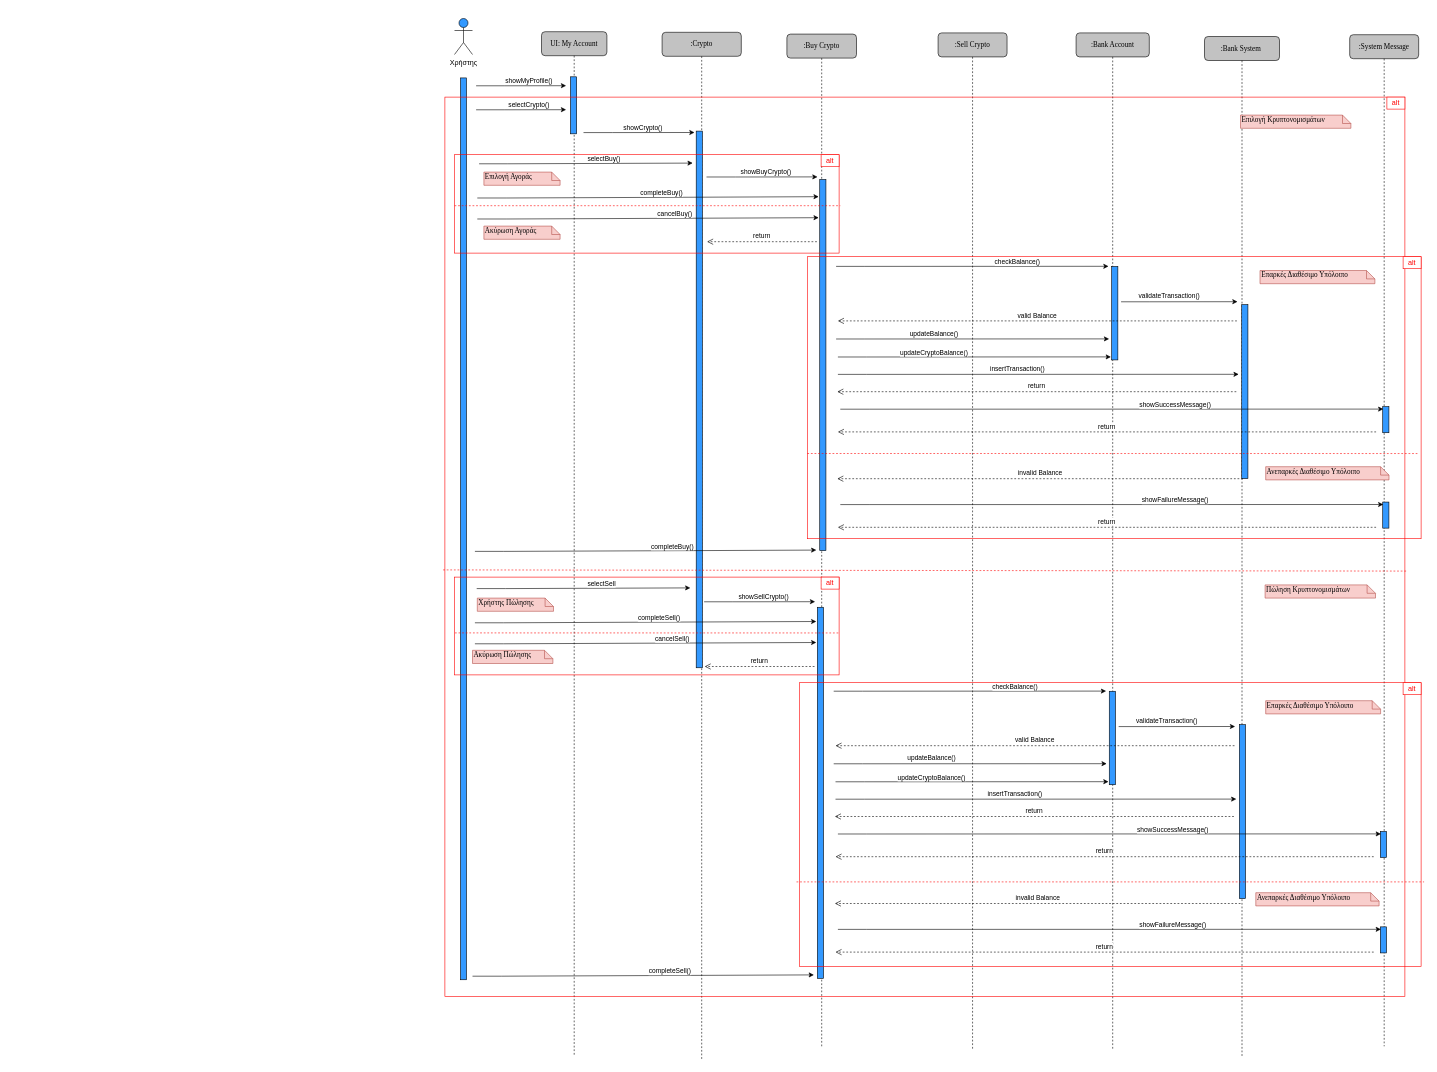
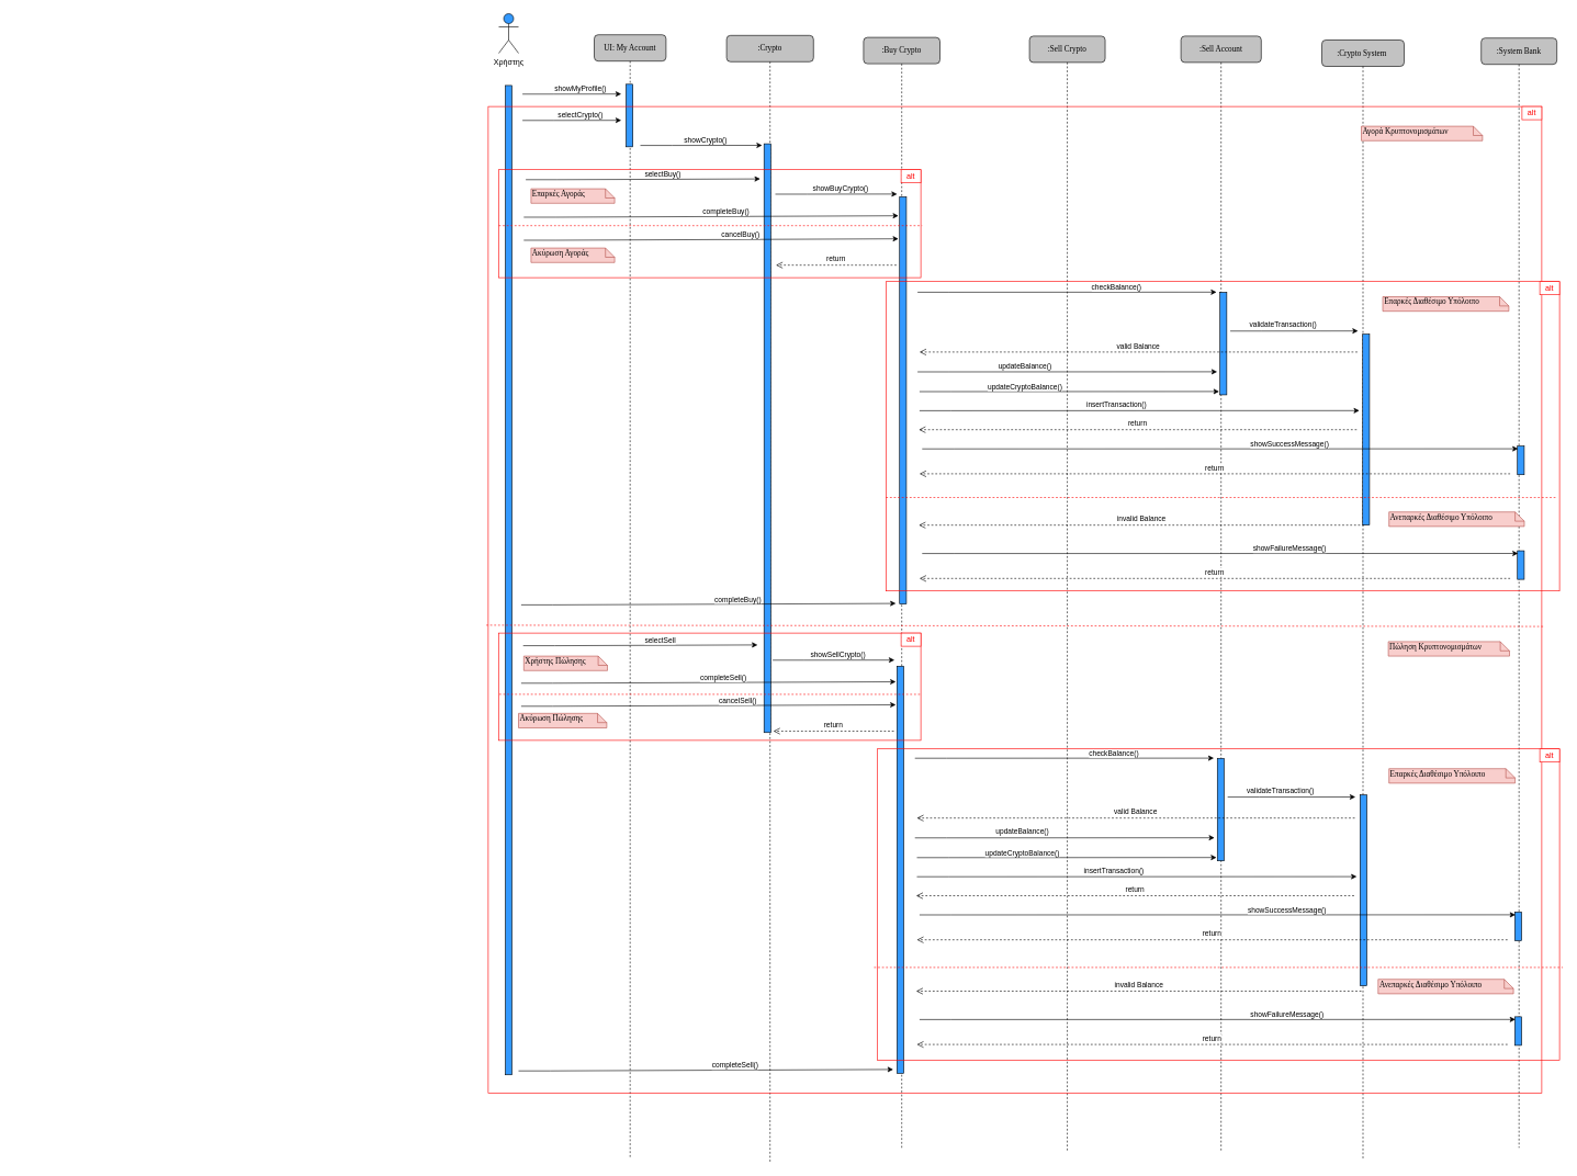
- <mxCell id="2" value="Χρήστης" style="shape=umlActor;verticalLabelPosition=bottom;verticalAlign=top;html=1;outlineConnect=0;fillColor=#3399FF;" parent="1" vertex="1"><mxGeometry x="757" y="30" width="30" height="60" as="geometry" /></mxCell>
+ <mxCell id="2" value="Χρήστης" style="shape=umlActor;verticalLabelPosition=bottom;verticalAlign=top;html=1;outlineConnect=0;fillColor=#3399FF;" parent="1" vertex="1"><mxGeometry x="757" y="20" width="30" height="60" as="geometry" /></mxCell>
- <mxCell id="15" value=":Bank Account" style="shape=umlLifeline;perimeter=lifelinePerimeter;whiteSpace=wrap;html=1;container=1;collapsible=0;recursiveResize=0;outlineConnect=0;rounded=1;shadow=0;comic=0;labelBackgroundColor=none;strokeWidth=1;fontFamily=Verdana;fontSize=12;align=center;fillColor=#C2C2C2;" vertex="1" parent="1"><mxGeometry x="1793" y="54" width="122" height="1694" as="geometry" /></mxCell>
+ <mxCell id="15" value=":Sell Account" style="shape=umlLifeline;perimeter=lifelinePerimeter;whiteSpace=wrap;html=1;container=1;collapsible=0;recursiveResize=0;outlineConnect=0;rounded=1;shadow=0;comic=0;labelBackgroundColor=none;strokeWidth=1;fontFamily=Verdana;fontSize=12;align=center;fillColor=#C2C2C2;" vertex="1" parent="1"><mxGeometry x="1793" y="54" width="122" height="1694" as="geometry" /></mxCell>
- <mxCell id="14" value=":System Message" style="shape=umlLifeline;perimeter=lifelinePerimeter;whiteSpace=wrap;html=1;container=1;collapsible=0;recursiveResize=0;outlineConnect=0;rounded=1;shadow=0;comic=0;labelBackgroundColor=none;strokeWidth=1;fontFamily=Verdana;fontSize=12;align=center;fillColor=#C2C2C2;" vertex="1" parent="1"><mxGeometry x="2249" y="57" width="114.93" height="1686" as="geometry" /></mxCell>
+ <mxCell id="14" value=":System Bank" style="shape=umlLifeline;perimeter=lifelinePerimeter;whiteSpace=wrap;html=1;container=1;collapsible=0;recursiveResize=0;outlineConnect=0;rounded=1;shadow=0;comic=0;labelBackgroundColor=none;strokeWidth=1;fontFamily=Verdana;fontSize=12;align=center;fillColor=#C2C2C2;" vertex="1" parent="1"><mxGeometry x="2249" y="57" width="114.93" height="1686" as="geometry" /></mxCell>
- <mxCell id="12" value=":Bank System&amp;nbsp;" style="shape=umlLifeline;perimeter=lifelinePerimeter;whiteSpace=wrap;html=1;container=1;collapsible=0;recursiveResize=0;outlineConnect=0;rounded=1;shadow=0;comic=0;labelBackgroundColor=none;strokeWidth=1;fontFamily=Verdana;fontSize=12;align=center;fillColor=#C2C2C2;" vertex="1" parent="1"><mxGeometry x="2007" y="60" width="125" height="1701" as="geometry" /></mxCell>
+ <mxCell id="12" value=":Crypto System&amp;nbsp;" style="shape=umlLifeline;perimeter=lifelinePerimeter;whiteSpace=wrap;html=1;container=1;collapsible=0;recursiveResize=0;outlineConnect=0;rounded=1;shadow=0;comic=0;labelBackgroundColor=none;strokeWidth=1;fontFamily=Verdana;fontSize=12;align=center;fillColor=#C2C2C2;" vertex="1" parent="1"><mxGeometry x="2007" y="60" width="125" height="1701" as="geometry" /></mxCell>
- <mxCell id="104" value="Επιλογή Κρυπτονομισμάτων" style="shape=note;whiteSpace=wrap;html=1;size=14;verticalAlign=top;align=left;spacingTop=-6;rounded=0;shadow=0;comic=0;labelBackgroundColor=none;strokeWidth=1;fontFamily=Verdana;fontSize=12;fillColor=#f8cecc;strokeColor=#b85450;" vertex="1" parent="1"><mxGeometry x="2067" y="191" width="184" height="22" as="geometry" /></mxCell>
+ <mxCell id="104" value="Αγορά Κρυπτονομισμάτων" style="shape=note;whiteSpace=wrap;html=1;size=14;verticalAlign=top;align=left;spacingTop=-6;rounded=0;shadow=0;comic=0;labelBackgroundColor=none;strokeWidth=1;fontFamily=Verdana;fontSize=12;fillColor=#f8cecc;strokeColor=#b85450;" vertex="1" parent="1"><mxGeometry x="2067" y="191" width="184" height="22" as="geometry" /></mxCell>
- <mxCell id="107" value="Επιλογή Αγοράς" style="shape=note;whiteSpace=wrap;html=1;size=14;verticalAlign=top;align=left;spacingTop=-6;rounded=0;shadow=0;comic=0;labelBackgroundColor=none;strokeWidth=1;fontFamily=Verdana;fontSize=12;fillColor=#f8cecc;strokeColor=#b85450;" vertex="1" parent="1"><mxGeometry x="806" y="286" width="127" height="22" as="geometry" /></mxCell>
+ <mxCell id="107" value="Επαρκές Αγοράς" style="shape=note;whiteSpace=wrap;html=1;size=14;verticalAlign=top;align=left;spacingTop=-6;rounded=0;shadow=0;comic=0;labelBackgroundColor=none;strokeWidth=1;fontFamily=Verdana;fontSize=12;fillColor=#f8cecc;strokeColor=#b85450;" vertex="1" parent="1"><mxGeometry x="806" y="286" width="127" height="22" as="geometry" /></mxCell>
